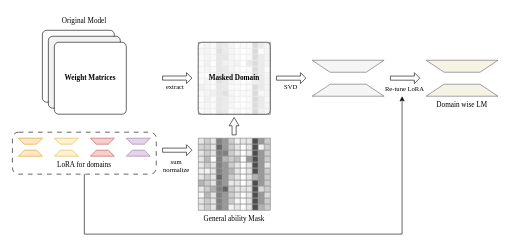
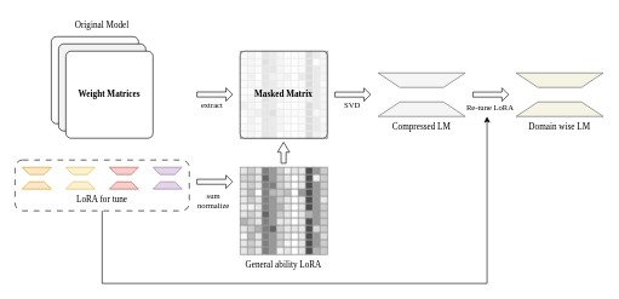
- <mxCell id="332" value="&lt;font face=&quot;Times New Roman&quot;&gt;&lt;b&gt;Masked Domain&lt;/b&gt;&lt;/font&gt;" style="rounded=1;whiteSpace=wrap;html=1;arcSize=5;opacity=80;" vertex="1" parent="1"><mxGeometry x="330" y="70" width="120" height="120" as="geometry" /></mxCell>
+ <mxCell id="332" value="&lt;font face=&quot;Times New Roman&quot;&gt;&lt;b&gt;Masked Matrix&lt;/b&gt;&lt;/font&gt;" style="rounded=1;whiteSpace=wrap;html=1;arcSize=5;opacity=80;" vertex="1" parent="1"><mxGeometry x="330" y="70" width="120" height="120" as="geometry" /></mxCell>
+ <mxCell id="339" value="&lt;font face=&quot;Times New Roman&quot;&gt;Compressed LM&lt;/font&gt;" style="text;html=1;strokeColor=none;fillColor=none;align=center;verticalAlign=middle;whiteSpace=wrap;rounded=0;" vertex="1" parent="1"><mxGeometry x="520" y="160" width="120" height="30" as="geometry" /></mxCell>
- <mxCell id="170" value="&lt;font face=&quot;Times New Roman&quot;&gt;LoRA for domains&lt;/font&gt;" style="text;html=1;strokeColor=none;fillColor=none;align=center;verticalAlign=middle;whiteSpace=wrap;rounded=0;" vertex="1" parent="1"><mxGeometry x="80" y="260" width="120" height="30" as="geometry" /></mxCell>
+ <mxCell id="170" value="&lt;font face=&quot;Times New Roman&quot;&gt;LoRA for tune&lt;/font&gt;" style="text;html=1;strokeColor=none;fillColor=none;align=center;verticalAlign=middle;whiteSpace=wrap;rounded=0;" vertex="1" parent="1"><mxGeometry x="80" y="260" width="120" height="30" as="geometry" /></mxCell>
- <mxCell id="333" value="&lt;font face=&quot;Times New Roman&quot;&gt;General ability Mask&lt;/font&gt;" style="text;html=1;strokeColor=none;fillColor=none;align=center;verticalAlign=middle;whiteSpace=wrap;rounded=0;" vertex="1" parent="1"><mxGeometry x="330" y="350" width="120" height="30" as="geometry" /></mxCell>
+ <mxCell id="333" value="&lt;font face=&quot;Times New Roman&quot;&gt;General ability LoRA&lt;/font&gt;" style="text;html=1;strokeColor=none;fillColor=none;align=center;verticalAlign=middle;whiteSpace=wrap;rounded=0;" vertex="1" parent="1"><mxGeometry x="330" y="350" width="120" height="30" as="geometry" /></mxCell>
